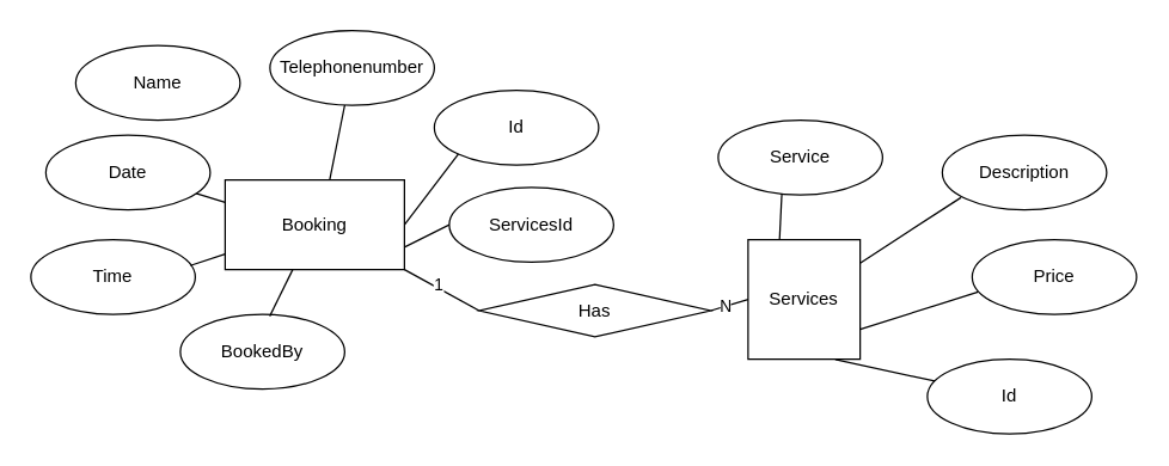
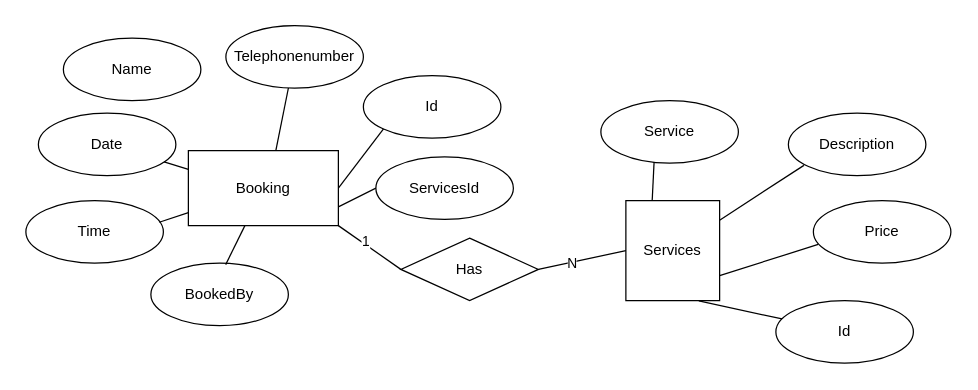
- <mxCell id="14" value="Has" style="rhombus;whiteSpace=wrap;html=1;" vertex="1" parent="1"><mxGeometry x="320" y="190" width="155" height="35" as="geometry" /></mxCell>
+ <mxCell id="14" value="Has" style="rhombus;whiteSpace=wrap;html=1;" vertex="1" parent="1"><mxGeometry x="320" y="190" width="110" height="50" as="geometry" /></mxCell>
